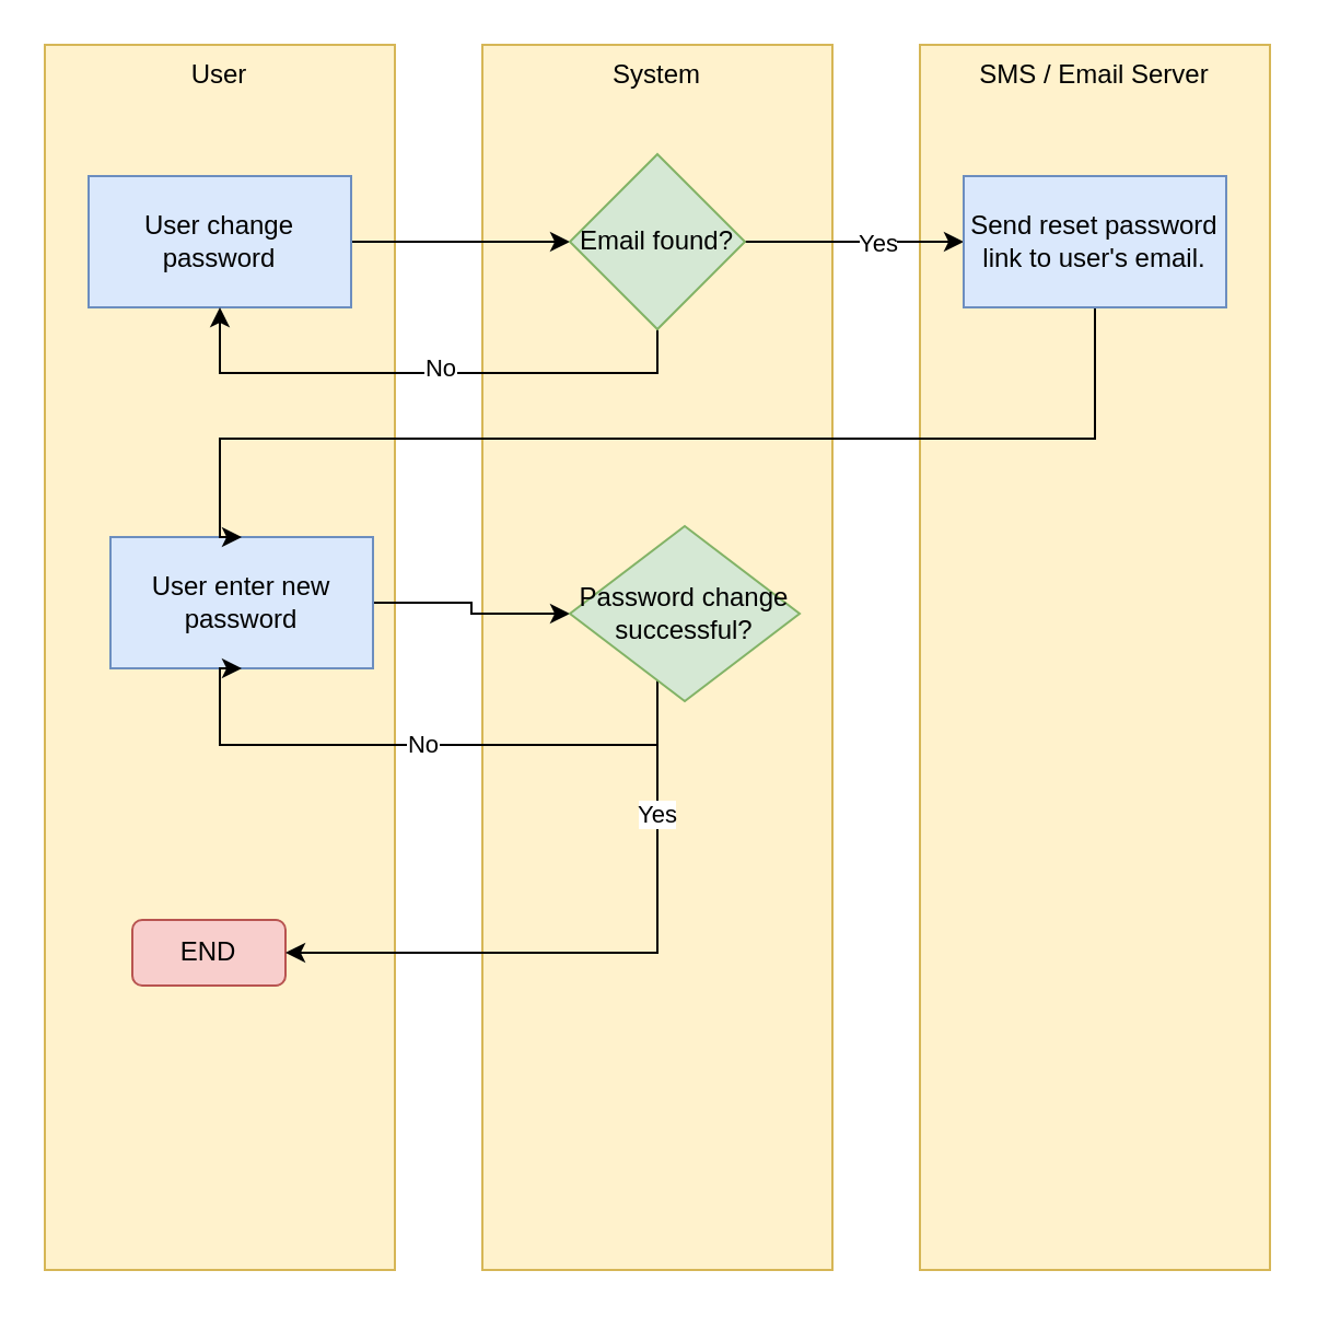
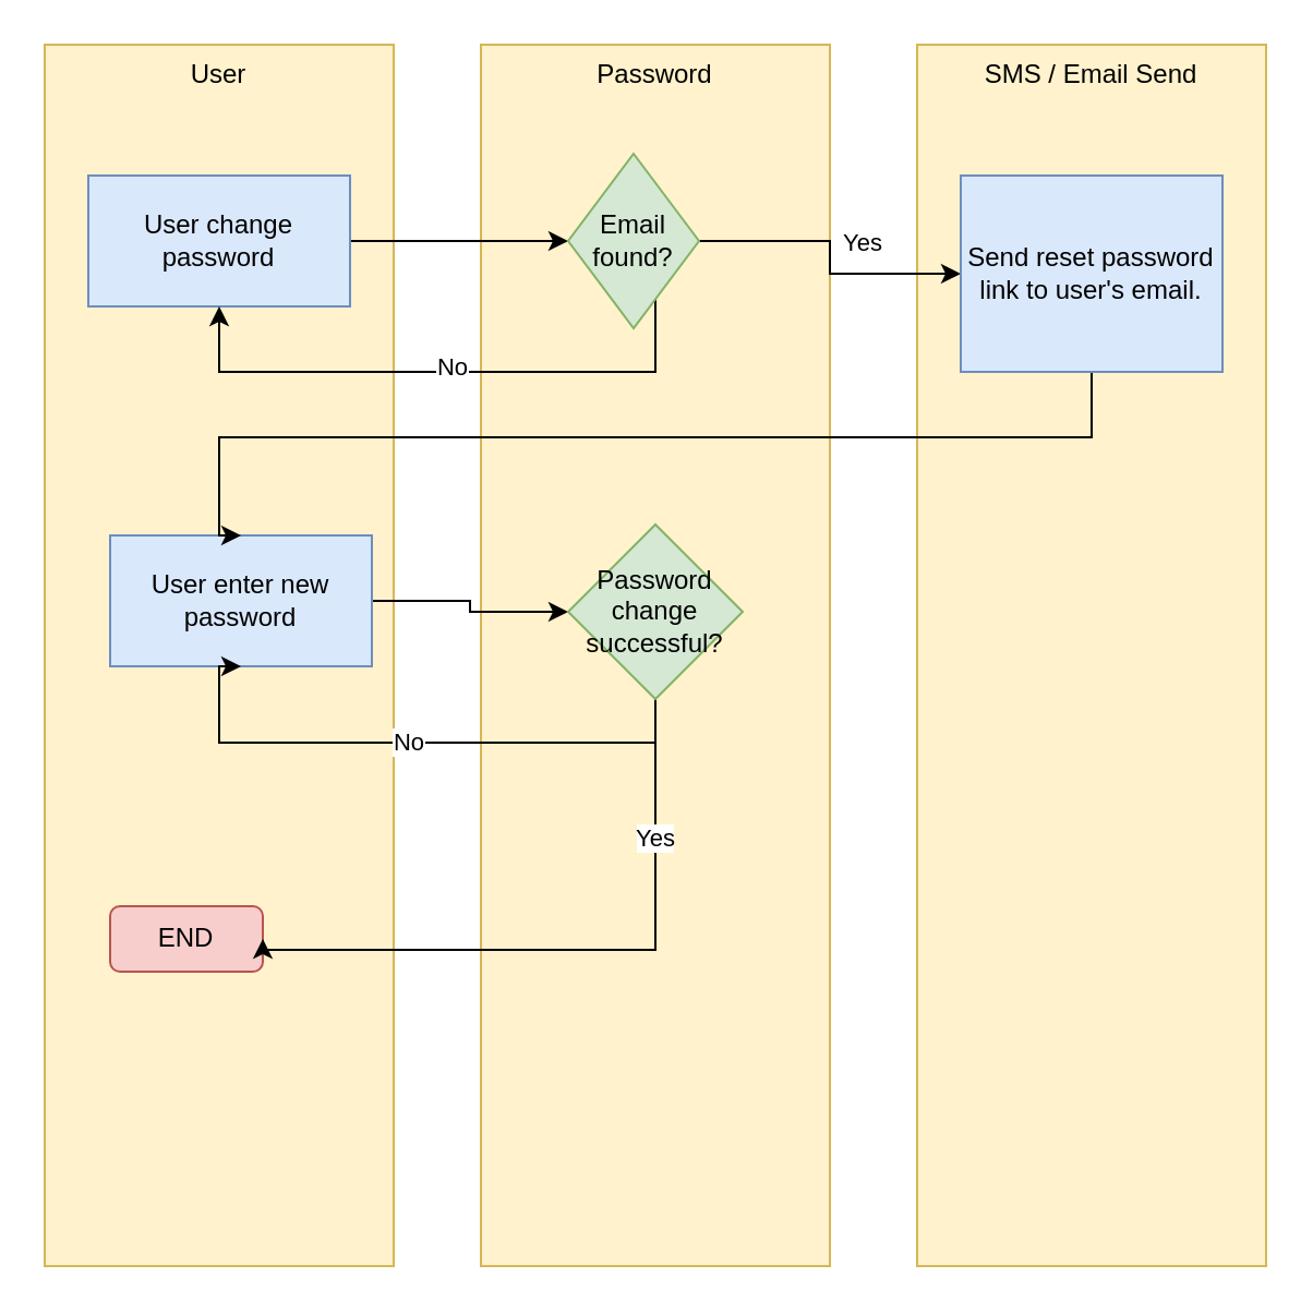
- <mxCell id="3" value="System" style="rounded=0;whiteSpace=wrap;html=1;verticalAlign=top;fillColor=#fff2cc;strokeColor=#d6b656;" parent="1" vertex="1"><mxGeometry x="220" y="20" width="160" height="560" as="geometry" /></mxCell>
+ <mxCell id="3" value="Password" style="rounded=0;whiteSpace=wrap;html=1;verticalAlign=top;fillColor=#fff2cc;strokeColor=#d6b656;" parent="1" vertex="1"><mxGeometry x="220" y="20" width="160" height="560" as="geometry" /></mxCell>
- <mxCell id="4" value="SMS / Email Server" style="rounded=0;whiteSpace=wrap;html=1;verticalAlign=top;fillColor=#fff2cc;strokeColor=#d6b656;" parent="1" vertex="1"><mxGeometry x="420" y="20" width="160" height="560" as="geometry" /></mxCell>
+ <mxCell id="4" value="SMS / Email Send" style="rounded=0;whiteSpace=wrap;html=1;verticalAlign=top;fillColor=#fff2cc;strokeColor=#d6b656;" parent="1" vertex="1"><mxGeometry x="420" y="20" width="160" height="560" as="geometry" /></mxCell>
- <mxCell id="11" value="Email found?" style="rhombus;whiteSpace=wrap;html=1;fillColor=#d5e8d4;strokeColor=#82b366;" parent="1" vertex="1"><mxGeometry x="260" y="70" width="80" height="80" as="geometry" /></mxCell>
+ <mxCell id="11" value="Email found?" style="rhombus;whiteSpace=wrap;html=1;fillColor=#d5e8d4;strokeColor=#82b366;" parent="1" vertex="1"><mxGeometry x="260" y="70" width="60" height="80" as="geometry" /></mxCell>
- <mxCell id="16" value="Send reset password link to user's email." style="rounded=0;whiteSpace=wrap;html=1;fillColor=#dae8fc;strokeColor=#6c8ebf;" parent="1" vertex="1"><mxGeometry x="440" y="80" width="120" height="60" as="geometry" /></mxCell>
+ <mxCell id="16" value="Send reset password link to user's email." style="rounded=0;whiteSpace=wrap;html=1;fillColor=#dae8fc;strokeColor=#6c8ebf;" parent="1" vertex="1"><mxGeometry x="440" y="80" width="120" height="90" as="geometry" /></mxCell>
- <mxCell id="20" value="Password change successful?" style="rhombus;whiteSpace=wrap;html=1;fillColor=#d5e8d4;strokeColor=#82b366;" parent="1" vertex="1"><mxGeometry x="260" y="240" width="105" height="80" as="geometry" /></mxCell>
+ <mxCell id="20" value="Password change successful?" style="rhombus;whiteSpace=wrap;html=1;fillColor=#d5e8d4;strokeColor=#82b366;" parent="1" vertex="1"><mxGeometry x="260" y="240" width="80" height="80" as="geometry" /></mxCell>
- <mxCell id="12" value="END" style="rounded=1;whiteSpace=wrap;html=1;fillColor=#f8cecc;strokeColor=#b85450;" parent="1" vertex="1"><mxGeometry x="60" y="420" width="70" height="30" as="geometry" /></mxCell>
+ <mxCell id="12" value="END" style="rounded=1;whiteSpace=wrap;html=1;fillColor=#f8cecc;strokeColor=#b85450;" parent="1" vertex="1"><mxGeometry x="50" y="415" width="70" height="30" as="geometry" /></mxCell>
